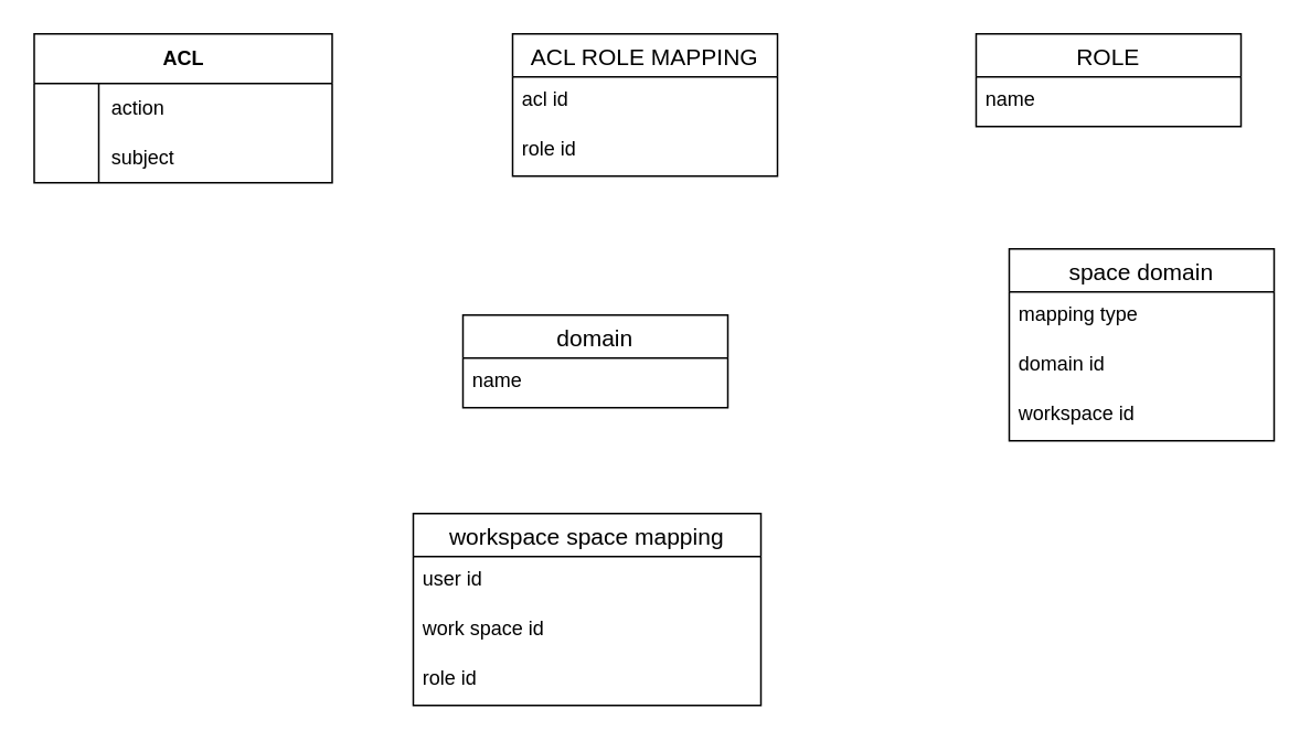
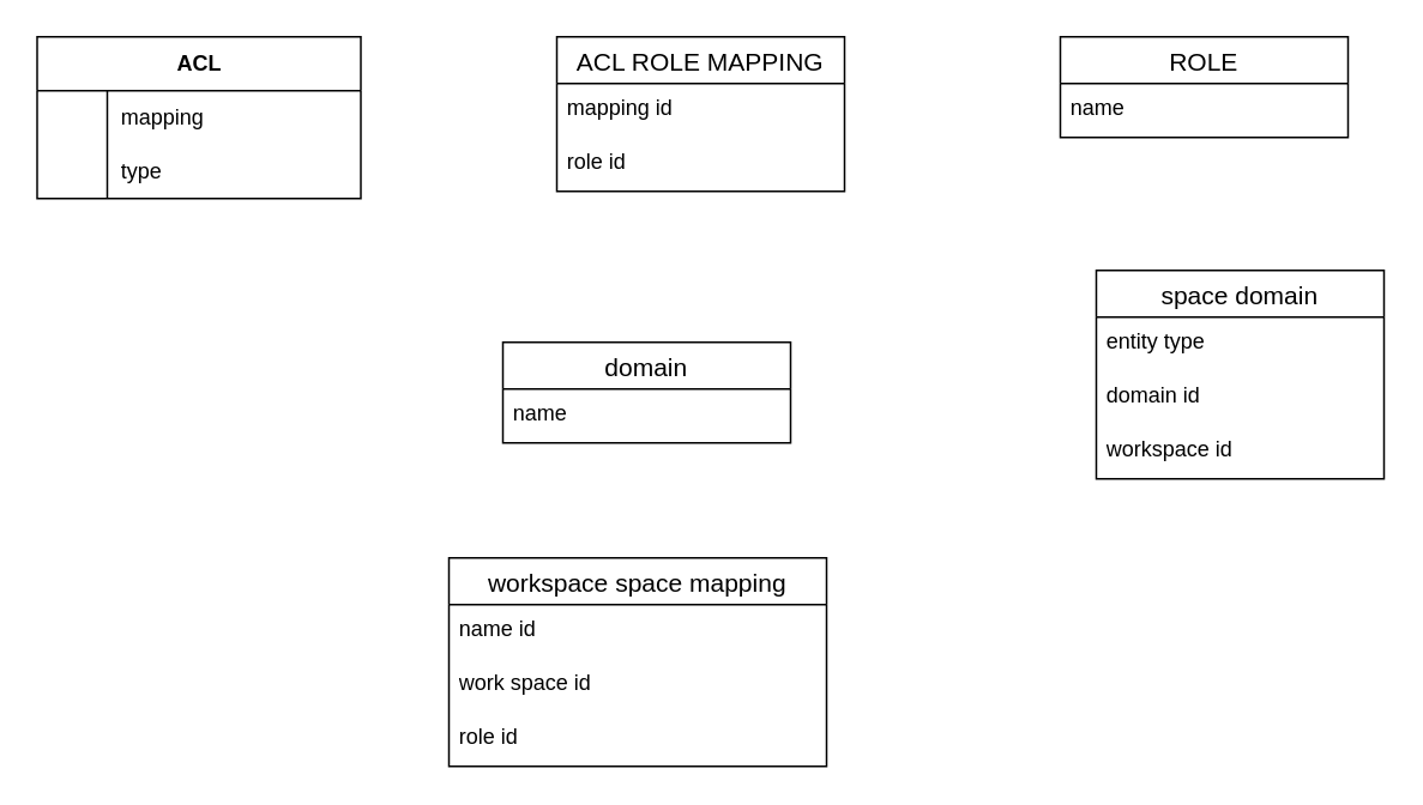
- <mxCell id="12" value="acl id" style="text;strokeColor=none;fillColor=none;spacingLeft=4;spacingRight=4;overflow=hidden;rotatable=0;points=[[0,0.5],[1,0.5]];portConstraint=eastwest;fontSize=12;whiteSpace=wrap;html=1;" vertex="1" parent="11"><mxGeometry y="26" width="160" height="30" as="geometry" /></mxCell>
+ <mxCell id="12" value="mapping id" style="text;strokeColor=none;fillColor=none;spacingLeft=4;spacingRight=4;overflow=hidden;rotatable=0;points=[[0,0.5],[1,0.5]];portConstraint=eastwest;fontSize=12;whiteSpace=wrap;html=1;" vertex="1" parent="11"><mxGeometry y="26" width="160" height="30" as="geometry" /></mxCell>
- <mxCell id="5" value="action" style="shape=partialRectangle;connectable=0;fillColor=none;top=0;left=0;bottom=0;right=0;align=left;spacingLeft=6;overflow=hidden;whiteSpace=wrap;html=1;" vertex="1" parent="3"><mxGeometry x="39" width="141" height="30" as="geometry"><mxRectangle width="141" height="30" as="alternateBounds" /></mxGeometry></mxCell>
+ <mxCell id="5" value="mapping" style="shape=partialRectangle;connectable=0;fillColor=none;top=0;left=0;bottom=0;right=0;align=left;spacingLeft=6;overflow=hidden;whiteSpace=wrap;html=1;" vertex="1" parent="3"><mxGeometry x="39" width="141" height="30" as="geometry"><mxRectangle width="141" height="30" as="alternateBounds" /></mxGeometry></mxCell>
- <mxCell id="8" value="subject" style="shape=partialRectangle;connectable=0;fillColor=none;top=0;left=0;bottom=0;right=0;align=left;spacingLeft=6;overflow=hidden;whiteSpace=wrap;html=1;" vertex="1" parent="6"><mxGeometry x="39" width="141" height="30" as="geometry"><mxRectangle width="141" height="30" as="alternateBounds" /></mxGeometry></mxCell>
+ <mxCell id="8" value="type" style="shape=partialRectangle;connectable=0;fillColor=none;top=0;left=0;bottom=0;right=0;align=left;spacingLeft=6;overflow=hidden;whiteSpace=wrap;html=1;" vertex="1" parent="6"><mxGeometry x="39" width="141" height="30" as="geometry"><mxRectangle width="141" height="30" as="alternateBounds" /></mxGeometry></mxCell>
- <mxCell id="17" value="mapping type" style="text;strokeColor=none;fillColor=none;spacingLeft=4;spacingRight=4;overflow=hidden;rotatable=0;points=[[0,0.5],[1,0.5]];portConstraint=eastwest;fontSize=12;whiteSpace=wrap;html=1;" vertex="1" parent="16"><mxGeometry y="26" width="160" height="30" as="geometry" /></mxCell>
+ <mxCell id="17" value="entity type" style="text;strokeColor=none;fillColor=none;spacingLeft=4;spacingRight=4;overflow=hidden;rotatable=0;points=[[0,0.5],[1,0.5]];portConstraint=eastwest;fontSize=12;whiteSpace=wrap;html=1;" vertex="1" parent="16"><mxGeometry y="26" width="160" height="30" as="geometry" /></mxCell>
- <mxCell id="21" value="user id" style="text;strokeColor=none;fillColor=none;spacingLeft=4;spacingRight=4;overflow=hidden;rotatable=0;points=[[0,0.5],[1,0.5]];portConstraint=eastwest;fontSize=12;whiteSpace=wrap;html=1;" vertex="1" parent="20"><mxGeometry y="26" width="210" height="30" as="geometry" /></mxCell>
+ <mxCell id="21" value="name id" style="text;strokeColor=none;fillColor=none;spacingLeft=4;spacingRight=4;overflow=hidden;rotatable=0;points=[[0,0.5],[1,0.5]];portConstraint=eastwest;fontSize=12;whiteSpace=wrap;html=1;" vertex="1" parent="20"><mxGeometry y="26" width="210" height="30" as="geometry" /></mxCell>
